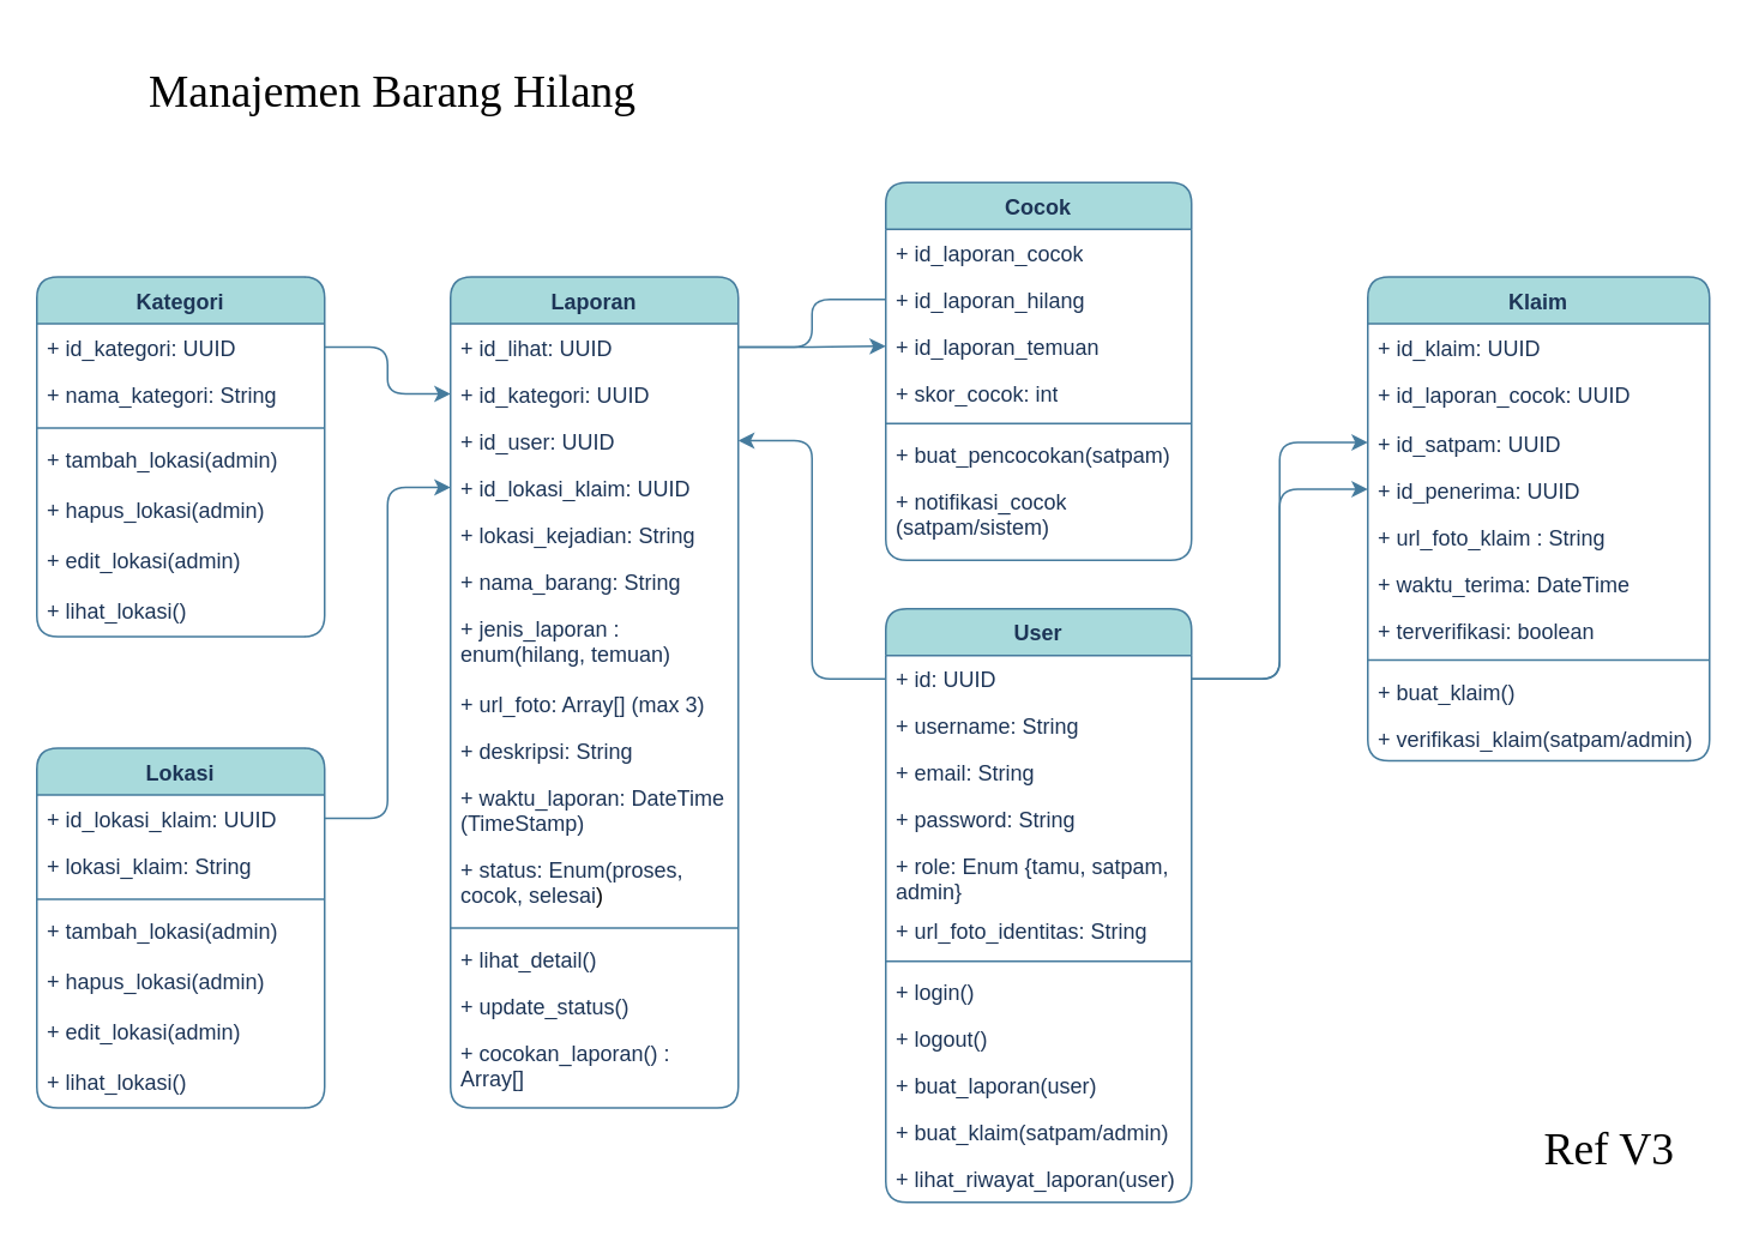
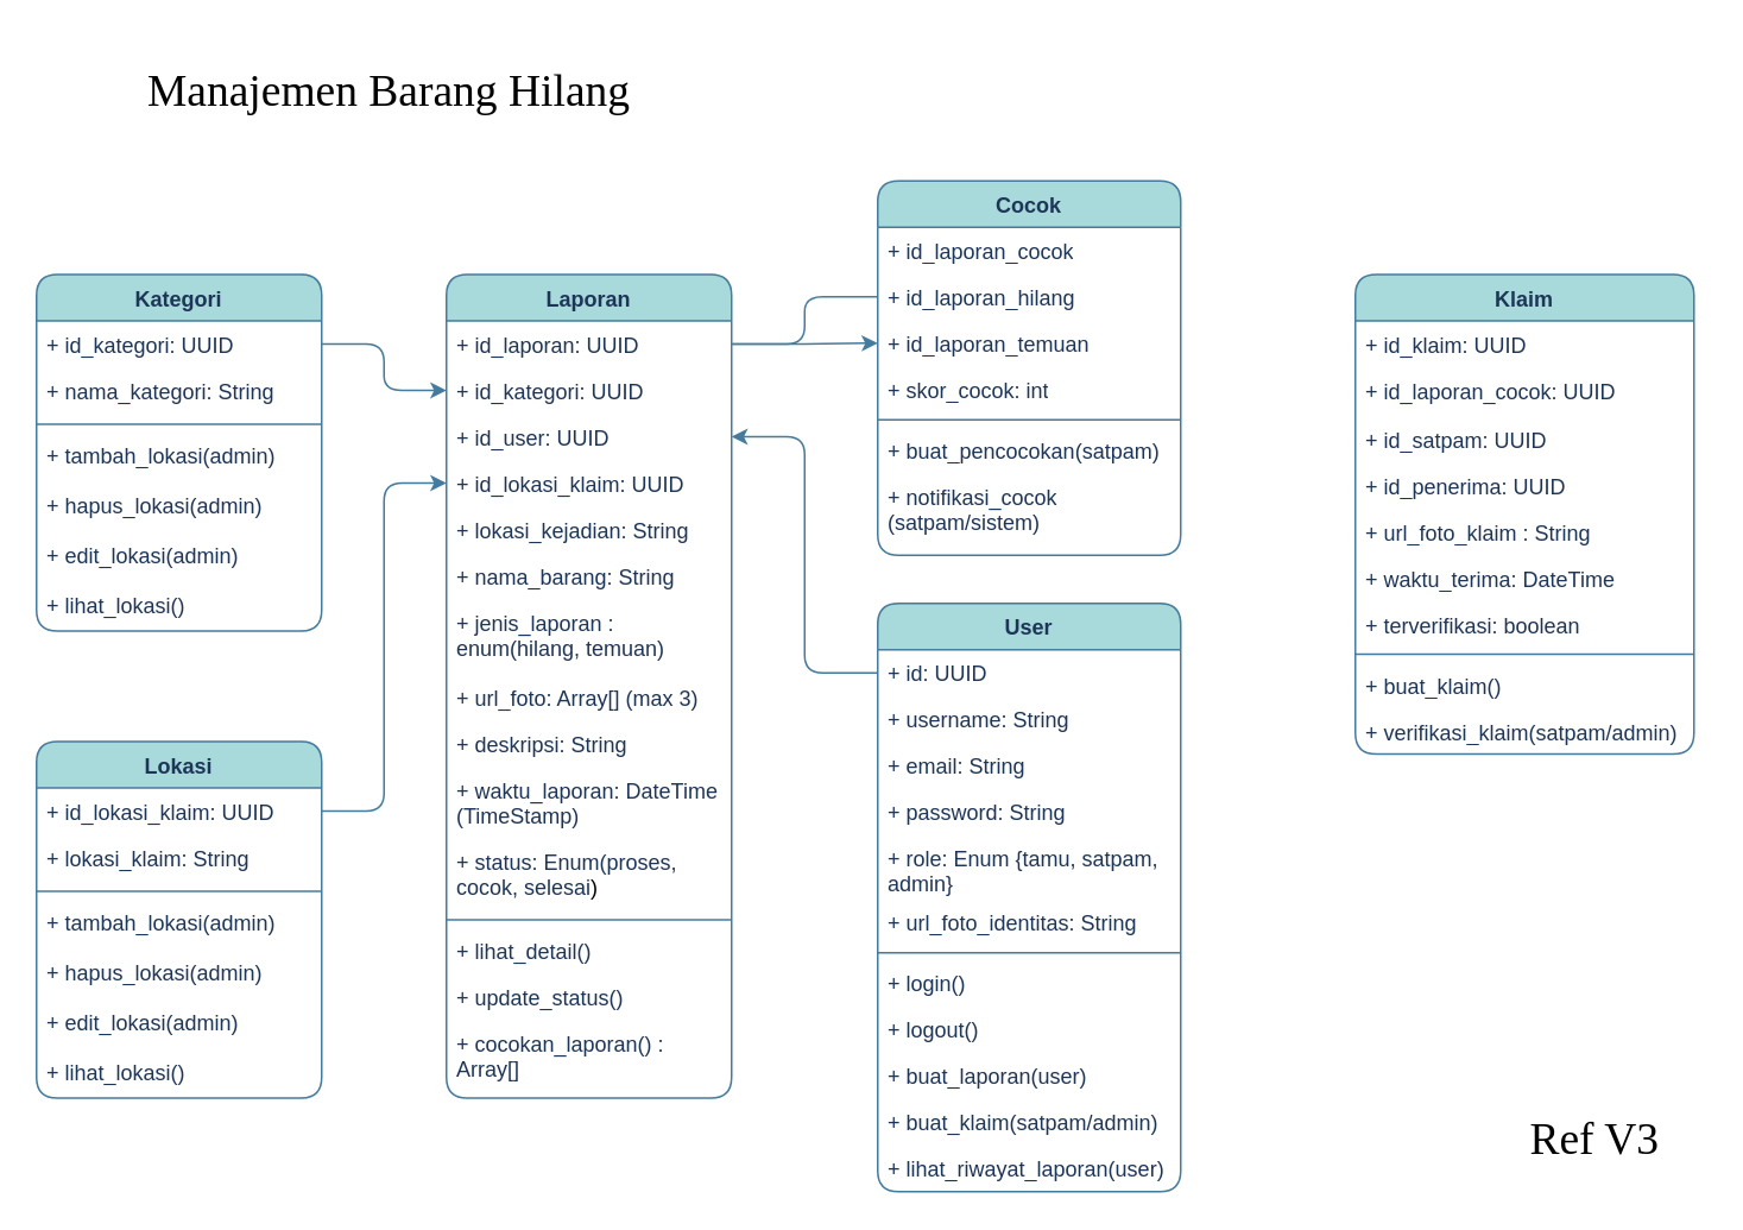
- <mxCell id="16" value="+ id_lihat: UUID" style="text;strokeColor=none;fillColor=none;align=left;verticalAlign=top;spacingLeft=4;spacingRight=4;overflow=hidden;rotatable=0;points=[[0,0.5],[1,0.5]];portConstraint=eastwest;whiteSpace=wrap;html=1;labelBackgroundColor=none;rounded=1;fontColor=#1D3557;" parent="15" vertex="1"><mxGeometry y="26" width="160" height="26" as="geometry" /></mxCell>
+ <mxCell id="16" value="+ id_laporan: UUID" style="text;strokeColor=none;fillColor=none;align=left;verticalAlign=top;spacingLeft=4;spacingRight=4;overflow=hidden;rotatable=0;points=[[0,0.5],[1,0.5]];portConstraint=eastwest;whiteSpace=wrap;html=1;labelBackgroundColor=none;rounded=1;fontColor=#1D3557;" parent="15" vertex="1"><mxGeometry y="26" width="160" height="26" as="geometry" /></mxCell>
- <mxCell id="61" style="edgeStyle=orthogonalEdgeStyle;rounded=1;orthogonalLoop=1;jettySize=auto;html=1;labelBackgroundColor=none;fontColor=default;strokeColor=#457B9D;" parent="1" source="3" target="50" edge="1"><mxGeometry relative="1" as="geometry" /></mxCell>
- <mxCell id="62" style="edgeStyle=orthogonalEdgeStyle;rounded=1;orthogonalLoop=1;jettySize=auto;html=1;labelBackgroundColor=none;fontColor=default;strokeColor=#457B9D;" parent="1" source="3" target="51" edge="1"><mxGeometry relative="1" as="geometry" /></mxCell>
